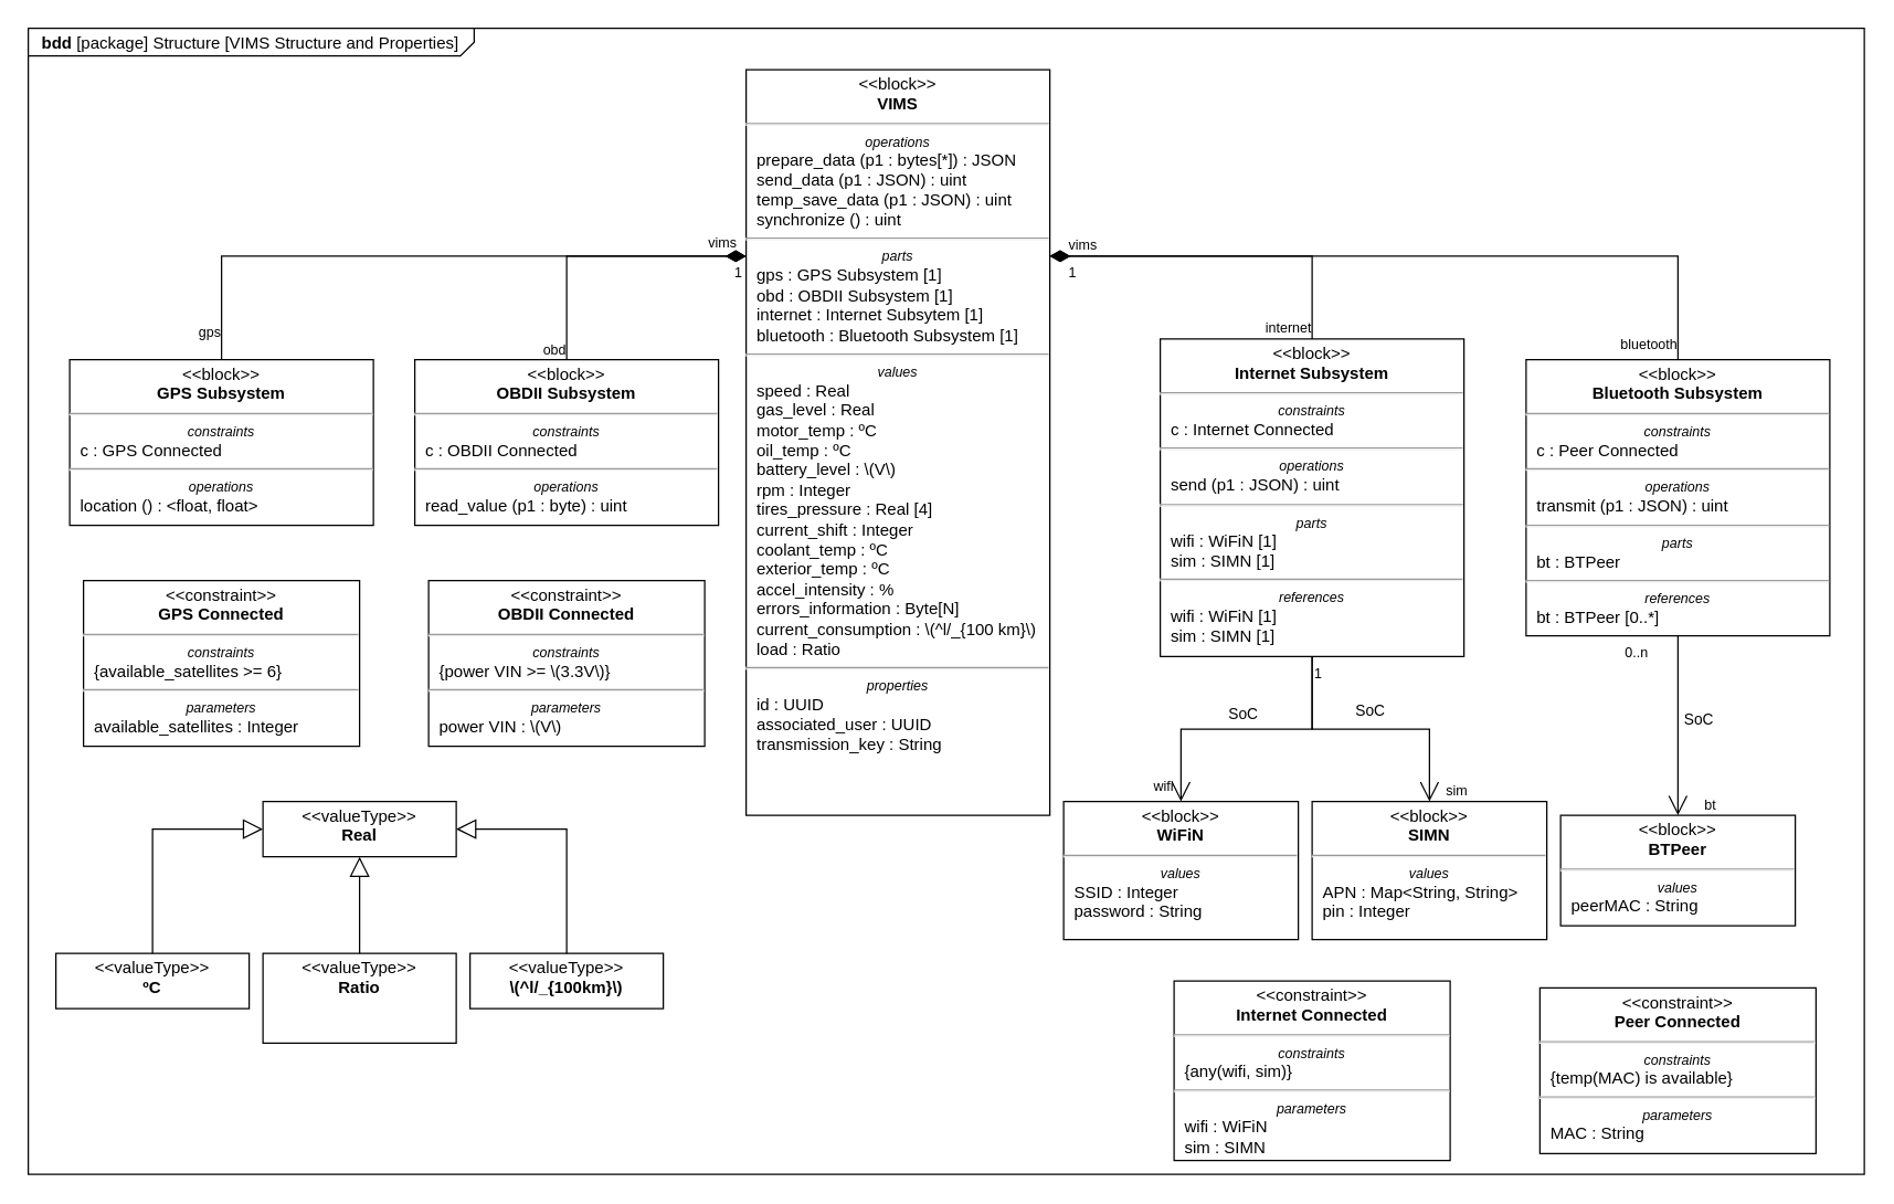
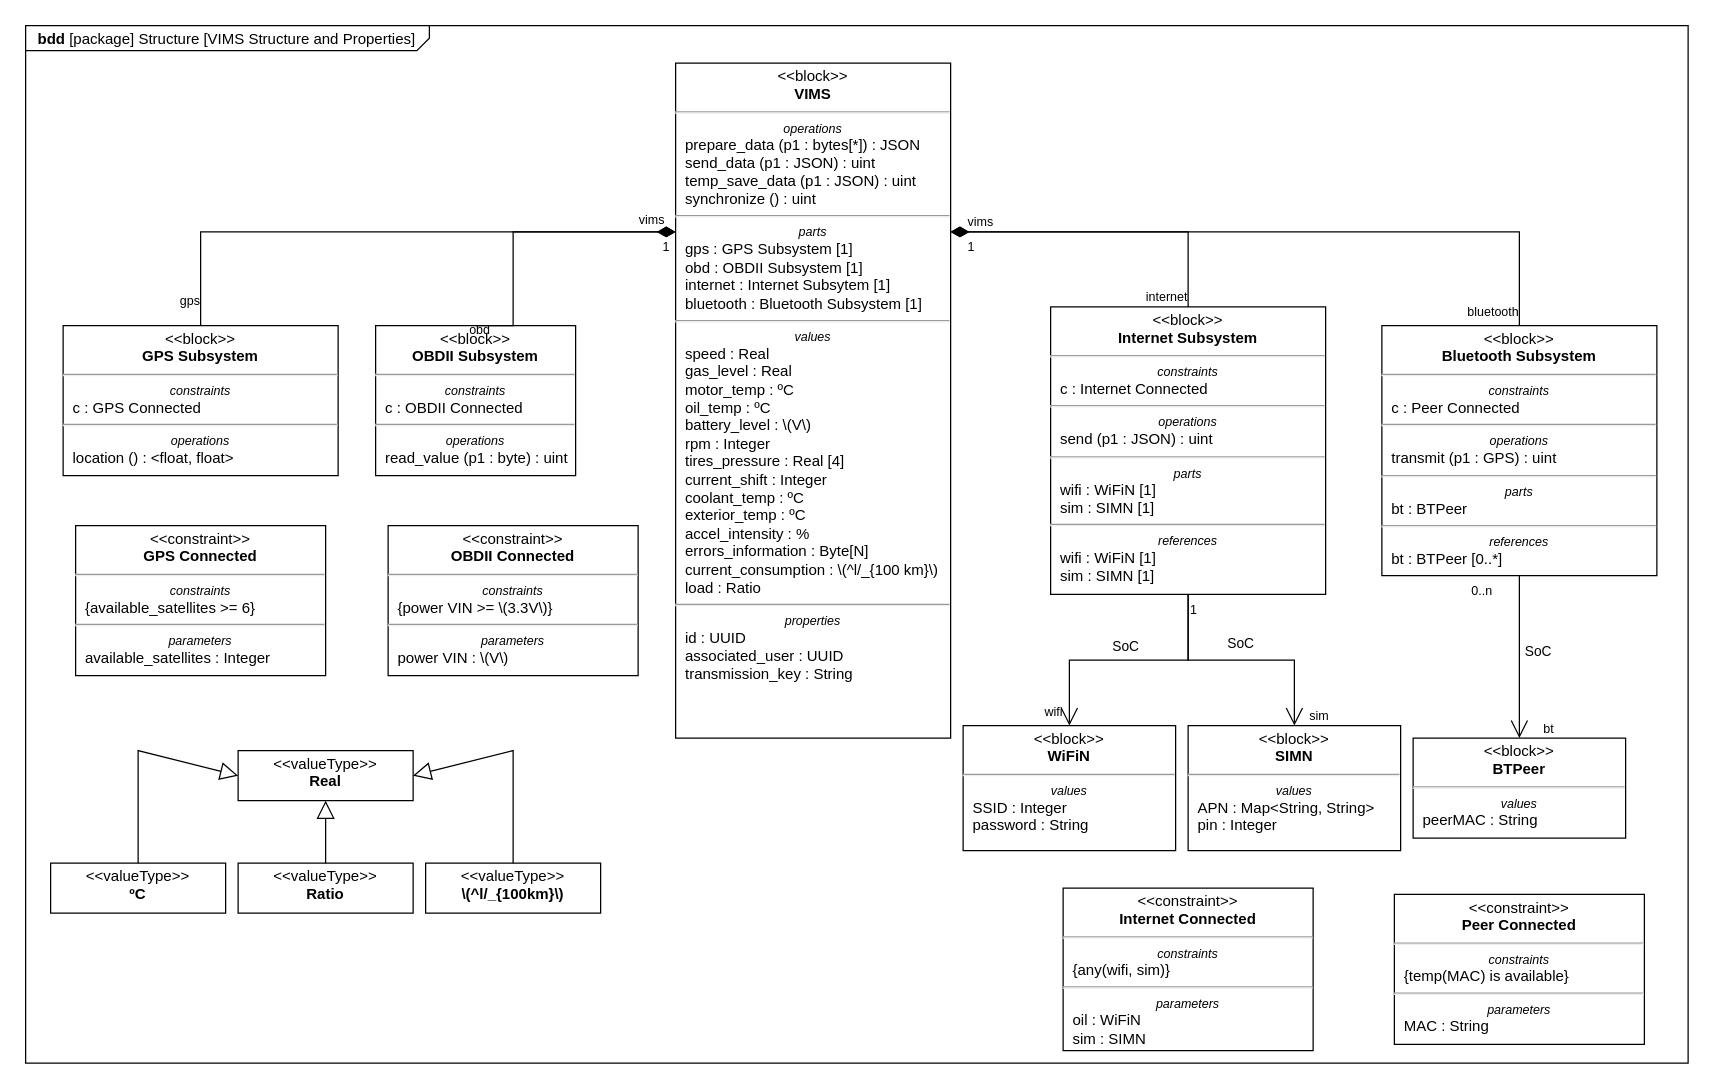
- <mxCell id="3" value="&lt;p style=&quot;margin: 0px ; margin-top: 4px ; text-align: center&quot;&gt;&amp;lt;&amp;lt;block&amp;gt;&amp;gt;&lt;br&gt;&lt;b&gt;OBDII Subsystem&lt;/b&gt;&lt;/p&gt;&lt;hr&gt;&lt;p style=&quot;font-size: 10px ; margin: 0px ; text-align: center&quot;&gt;&lt;i&gt;constraints&lt;/i&gt;&lt;/p&gt;&lt;p style=&quot;margin: 0px ; margin-left: 8px ; text-align: left&quot;&gt;c : OBDII Connected&lt;/p&gt;&lt;hr&gt;&lt;p style=&quot;font-size: 10px ; margin: 0px ; text-align: center&quot;&gt;&lt;i&gt;operations&lt;/i&gt;&lt;/p&gt;&lt;p style=&quot;margin: 0px ; margin-left: 8px ; text-align: left&quot;&gt;read_value (p1 : byte) : uint&lt;/p&gt;" style="shape=rect;html=1;overflow=fill;verticalAlign=top;align=left;whiteSpace=wrap;" parent="1" vertex="1"><mxGeometry x="300" y="260" width="220" height="120" as="geometry" /></mxCell>
+ <mxCell id="3" value="&lt;p style=&quot;margin: 0px ; margin-top: 4px ; text-align: center&quot;&gt;&amp;lt;&amp;lt;block&amp;gt;&amp;gt;&lt;br&gt;&lt;b&gt;OBDII Subsystem&lt;/b&gt;&lt;/p&gt;&lt;hr&gt;&lt;p style=&quot;font-size: 10px ; margin: 0px ; text-align: center&quot;&gt;&lt;i&gt;constraints&lt;/i&gt;&lt;/p&gt;&lt;p style=&quot;margin: 0px ; margin-left: 8px ; text-align: left&quot;&gt;c : OBDII Connected&lt;/p&gt;&lt;hr&gt;&lt;p style=&quot;font-size: 10px ; margin: 0px ; text-align: center&quot;&gt;&lt;i&gt;operations&lt;/i&gt;&lt;/p&gt;&lt;p style=&quot;margin: 0px ; margin-left: 8px ; text-align: left&quot;&gt;read_value (p1 : byte) : uint&lt;/p&gt;" style="shape=rect;html=1;overflow=fill;verticalAlign=top;align=left;whiteSpace=wrap;" parent="1" vertex="1"><mxGeometry x="300" y="260" width="160" height="120" as="geometry" /></mxCell>
- <mxCell id="13" value="&lt;p style=&quot;margin: 0px ; margin-top: 4px ; text-align: center&quot;&gt;&amp;lt;&amp;lt;block&amp;gt;&amp;gt;&lt;br&gt;&lt;b&gt;Bluetooth Subsystem&lt;/b&gt;&lt;/p&gt;&lt;hr&gt;&lt;p style=&quot;font-size: 10px ; margin: 0px ; text-align: center&quot;&gt;&lt;i&gt;constraints&lt;/i&gt;&lt;/p&gt;&lt;p style=&quot;margin: 0px ; margin-left: 8px ; text-align: left&quot;&gt;c : Peer Connected&lt;/p&gt;&lt;hr&gt;&lt;p style=&quot;font-size: 10px ; margin: 0px ; text-align: center&quot;&gt;&lt;i&gt;operations&lt;/i&gt;&lt;/p&gt;&lt;p style=&quot;margin: 0px ; margin-left: 8px ; text-align: left&quot;&gt;transmit (p1 : JSON) : uint&lt;/p&gt;&lt;hr&gt;&lt;p style=&quot;font-size: 10px ; margin: 0px ; text-align: center&quot;&gt;&lt;i&gt;parts&lt;/i&gt;&lt;/p&gt;&lt;p style=&quot;margin: 0px ; margin-left: 8px ; text-align: left&quot;&gt;bt : BTPeer&lt;/p&gt;&lt;hr&gt;&lt;p style=&quot;font-size: 10px ; margin: 0px ; text-align: center&quot;&gt;&lt;i&gt;references&lt;/i&gt;&lt;/p&gt;&lt;p style=&quot;margin: 0px ; margin-left: 8px ; text-align: left&quot;&gt;bt : BTPeer [0..*]&lt;/p&gt;" style="shape=rect;html=1;overflow=fill;verticalAlign=top;align=left;whiteSpace=wrap;fontFamily=Helvetica;fontSize=12;" parent="1" vertex="1"><mxGeometry x="1105" y="260" width="220" height="200" as="geometry" /></mxCell>
+ <mxCell id="13" value="&lt;p style=&quot;margin: 0px ; margin-top: 4px ; text-align: center&quot;&gt;&amp;lt;&amp;lt;block&amp;gt;&amp;gt;&lt;br&gt;&lt;b&gt;Bluetooth Subsystem&lt;/b&gt;&lt;/p&gt;&lt;hr&gt;&lt;p style=&quot;font-size: 10px ; margin: 0px ; text-align: center&quot;&gt;&lt;i&gt;constraints&lt;/i&gt;&lt;/p&gt;&lt;p style=&quot;margin: 0px ; margin-left: 8px ; text-align: left&quot;&gt;c : Peer Connected&lt;/p&gt;&lt;hr&gt;&lt;p style=&quot;font-size: 10px ; margin: 0px ; text-align: center&quot;&gt;&lt;i&gt;operations&lt;/i&gt;&lt;/p&gt;&lt;p style=&quot;margin: 0px ; margin-left: 8px ; text-align: left&quot;&gt;transmit (p1 : GPS) : uint&lt;/p&gt;&lt;hr&gt;&lt;p style=&quot;font-size: 10px ; margin: 0px ; text-align: center&quot;&gt;&lt;i&gt;parts&lt;/i&gt;&lt;/p&gt;&lt;p style=&quot;margin: 0px ; margin-left: 8px ; text-align: left&quot;&gt;bt : BTPeer&lt;/p&gt;&lt;hr&gt;&lt;p style=&quot;font-size: 10px ; margin: 0px ; text-align: center&quot;&gt;&lt;i&gt;references&lt;/i&gt;&lt;/p&gt;&lt;p style=&quot;margin: 0px ; margin-left: 8px ; text-align: left&quot;&gt;bt : BTPeer [0..*]&lt;/p&gt;" style="shape=rect;html=1;overflow=fill;verticalAlign=top;align=left;whiteSpace=wrap;fontFamily=Helvetica;fontSize=12;" parent="1" vertex="1"><mxGeometry x="1105" y="260" width="220" height="200" as="geometry" /></mxCell>
- <mxCell id="5" value="&lt;p style=&quot;margin: 0px ; margin-top: 4px ; text-align: center&quot;&gt;&lt;font face=&quot;Helvetica&quot;&gt;&amp;lt;&amp;lt;valueType&amp;gt;&amp;gt;&lt;br&gt;&lt;b&gt;Real&lt;/b&gt;&lt;/font&gt;&lt;/p&gt;" style="shape=rect;html=1;overflow=fill;whiteSpace=wrap;fontFamily=Times New Roman;fontSize=12;" parent="1" vertex="1"><mxGeometry x="190" y="580" width="140" height="40" as="geometry" /></mxCell>
+ <mxCell id="5" value="&lt;p style=&quot;margin: 0px ; margin-top: 4px ; text-align: center&quot;&gt;&lt;font face=&quot;Helvetica&quot;&gt;&amp;lt;&amp;lt;valueType&amp;gt;&amp;gt;&lt;br&gt;&lt;b&gt;Real&lt;/b&gt;&lt;/font&gt;&lt;/p&gt;" style="shape=rect;html=1;overflow=fill;whiteSpace=wrap;fontFamily=Times New Roman;fontSize=12;" parent="1" vertex="1"><mxGeometry x="190" y="600" width="140" height="40" as="geometry" /></mxCell>
- <mxCell id="34" value="&lt;p style=&quot;margin: 0px ; margin-top: 4px ; text-align: center&quot;&gt;&amp;lt;&amp;lt;constraint&amp;gt;&amp;gt;&lt;br&gt;&lt;b&gt;Internet Connected&lt;/b&gt;&lt;/p&gt;&lt;hr&gt;&lt;p style=&quot;font-size: 10px ; margin: 0px ; text-align: center&quot;&gt;&lt;i&gt;constraints&lt;/i&gt;&lt;/p&gt;&lt;p style=&quot;margin: 0px ; margin-left: 8px ; text-align: left&quot;&gt;{any(wifi, sim)}&lt;/p&gt;&lt;hr&gt;&lt;p style=&quot;font-size: 10px ; margin: 0px ; text-align: center&quot;&gt;&lt;i&gt;parameters&lt;/i&gt;&lt;/p&gt;&lt;p style=&quot;margin: 0px ; margin-left: 8px ; text-align: left&quot;&gt;wifi : WiFiN&lt;/p&gt;&lt;p style=&quot;margin: 0px ; margin-left: 8px ; text-align: left&quot;&gt;sim : SIMN&lt;/p&gt;" style="shape=rect;html=1;overflow=fill;whiteSpace=wrap;" parent="1" vertex="1"><mxGeometry x="850" y="710" width="200" height="130" as="geometry" /></mxCell>
+ <mxCell id="34" value="&lt;p style=&quot;margin: 0px ; margin-top: 4px ; text-align: center&quot;&gt;&amp;lt;&amp;lt;constraint&amp;gt;&amp;gt;&lt;br&gt;&lt;b&gt;Internet Connected&lt;/b&gt;&lt;/p&gt;&lt;hr&gt;&lt;p style=&quot;font-size: 10px ; margin: 0px ; text-align: center&quot;&gt;&lt;i&gt;constraints&lt;/i&gt;&lt;/p&gt;&lt;p style=&quot;margin: 0px ; margin-left: 8px ; text-align: left&quot;&gt;{any(wifi, sim)}&lt;/p&gt;&lt;hr&gt;&lt;p style=&quot;font-size: 10px ; margin: 0px ; text-align: center&quot;&gt;&lt;i&gt;parameters&lt;/i&gt;&lt;/p&gt;&lt;p style=&quot;margin: 0px ; margin-left: 8px ; text-align: left&quot;&gt;oil : WiFiN&lt;/p&gt;&lt;p style=&quot;margin: 0px ; margin-left: 8px ; text-align: left&quot;&gt;sim : SIMN&lt;/p&gt;" style="shape=rect;html=1;overflow=fill;whiteSpace=wrap;" parent="1" vertex="1"><mxGeometry x="850" y="710" width="200" height="130" as="geometry" /></mxCell>
- <mxCell id="8" value="&lt;p style=&quot;margin: 0px ; margin-top: 4px ; text-align: center&quot;&gt;&lt;font face=&quot;Helvetica&quot;&gt;&amp;lt;&amp;lt;valueType&amp;gt;&amp;gt;&lt;br&gt;&lt;b&gt;Ratio&lt;/b&gt;&lt;/font&gt;&lt;/p&gt;" style="shape=rect;html=1;overflow=fill;whiteSpace=wrap;fontFamily=Times New Roman;fontSize=12;" parent="1" vertex="1"><mxGeometry x="190" y="690" width="140" height="65" as="geometry" /></mxCell>
+ <mxCell id="8" value="&lt;p style=&quot;margin: 0px ; margin-top: 4px ; text-align: center&quot;&gt;&lt;font face=&quot;Helvetica&quot;&gt;&amp;lt;&amp;lt;valueType&amp;gt;&amp;gt;&lt;br&gt;&lt;b&gt;Ratio&lt;/b&gt;&lt;/font&gt;&lt;/p&gt;" style="shape=rect;html=1;overflow=fill;whiteSpace=wrap;fontFamily=Times New Roman;fontSize=12;" parent="1" vertex="1"><mxGeometry x="190" y="690" width="140" height="40" as="geometry" /></mxCell>
